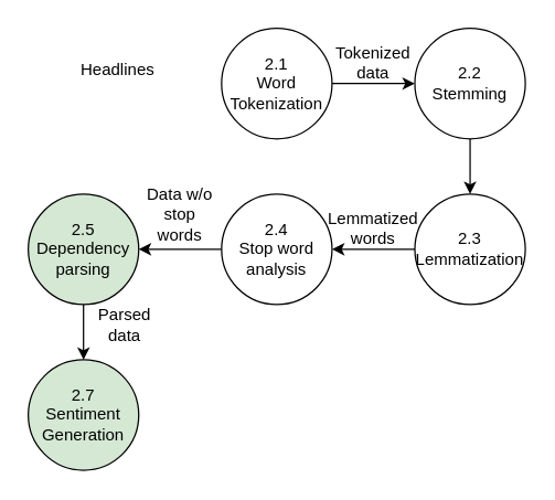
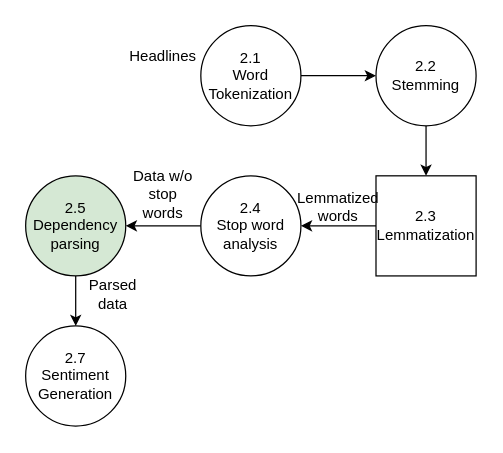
- <mxCell id="14" value="Tokenized data" style="text;html=1;strokeColor=none;fillColor=none;align=center;verticalAlign=middle;whiteSpace=wrap;rounded=0;" vertex="1" parent="1"><mxGeometry x="240" y="30" width="60" height="30" as="geometry" /></mxCell>
- <mxCell id="13" value="Headlines" style="text;html=1;strokeColor=none;fillColor=none;align=center;verticalAlign=middle;whiteSpace=wrap;rounded=0;" vertex="1" parent="1"><mxGeometry x="55" y="35" width="60" height="30" as="geometry" /></mxCell>
+ <mxCell id="13" value="Headlines" style="text;html=1;strokeColor=none;fillColor=none;align=center;verticalAlign=middle;whiteSpace=wrap;rounded=0;" vertex="1" parent="1"><mxGeometry x="100" y="30" width="60" height="30" as="geometry" /></mxCell>
- <mxCell id="5" value="2.3&lt;br&gt;Lemmatization" style="ellipse;whiteSpace=wrap;html=1;aspect=fixed;" vertex="1" parent="1"><mxGeometry x="300" y="140" width="80" height="80" as="geometry" /></mxCell>
+ <mxCell id="5" value="2.3&lt;br&gt;Lemmatization" style="whiteSpace=wrap;html=1;aspect=fixed;rounded=0;" vertex="1" parent="1"><mxGeometry x="300" y="140" width="80" height="80" as="geometry" /></mxCell>
- <mxCell id="12" value="2.7&lt;br&gt;Sentiment Generation" style="ellipse;whiteSpace=wrap;html=1;aspect=fixed;fillColor=#d5e8d4;" vertex="1" parent="1"><mxGeometry x="20" y="260" width="80" height="80" as="geometry" /></mxCell>
+ <mxCell id="12" value="2.7&lt;br&gt;Sentiment Generation" style="ellipse;whiteSpace=wrap;html=1;aspect=fixed;" vertex="1" parent="1"><mxGeometry x="20" y="260" width="80" height="80" as="geometry" /></mxCell>
